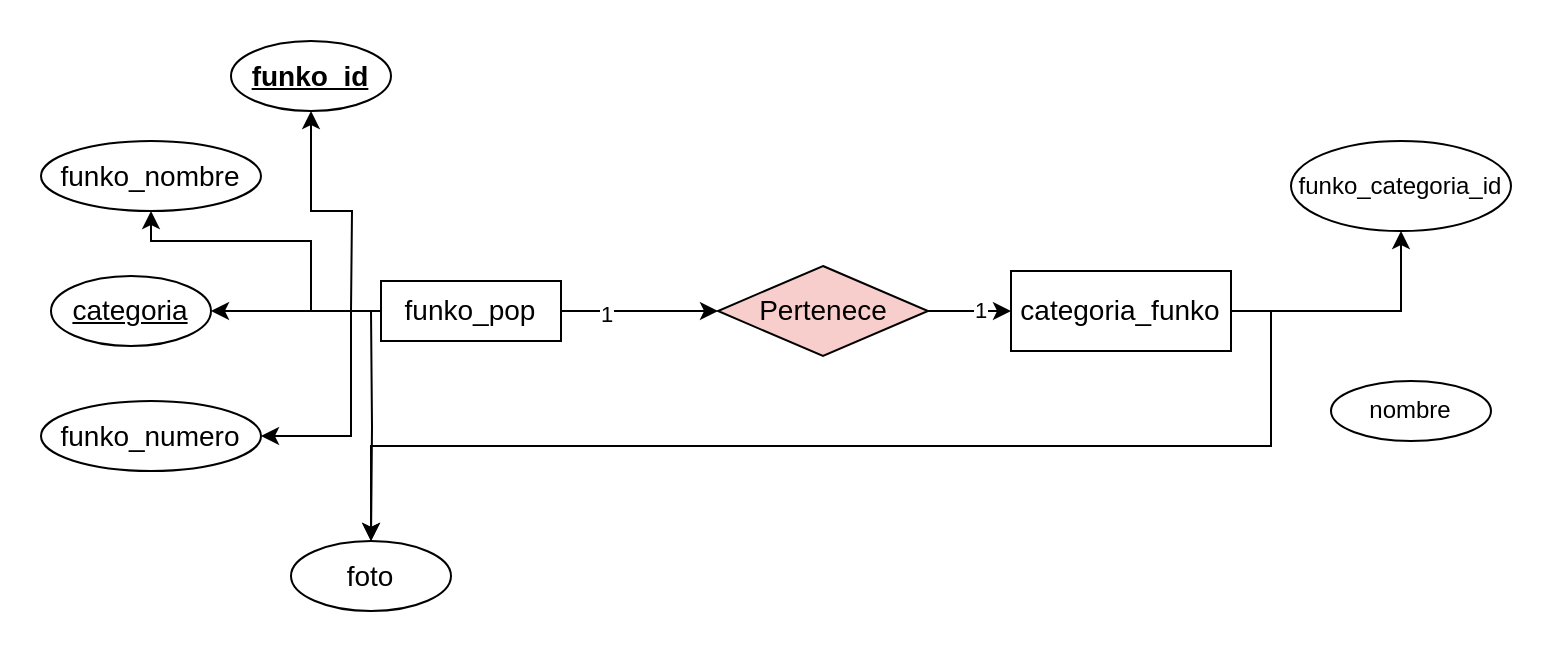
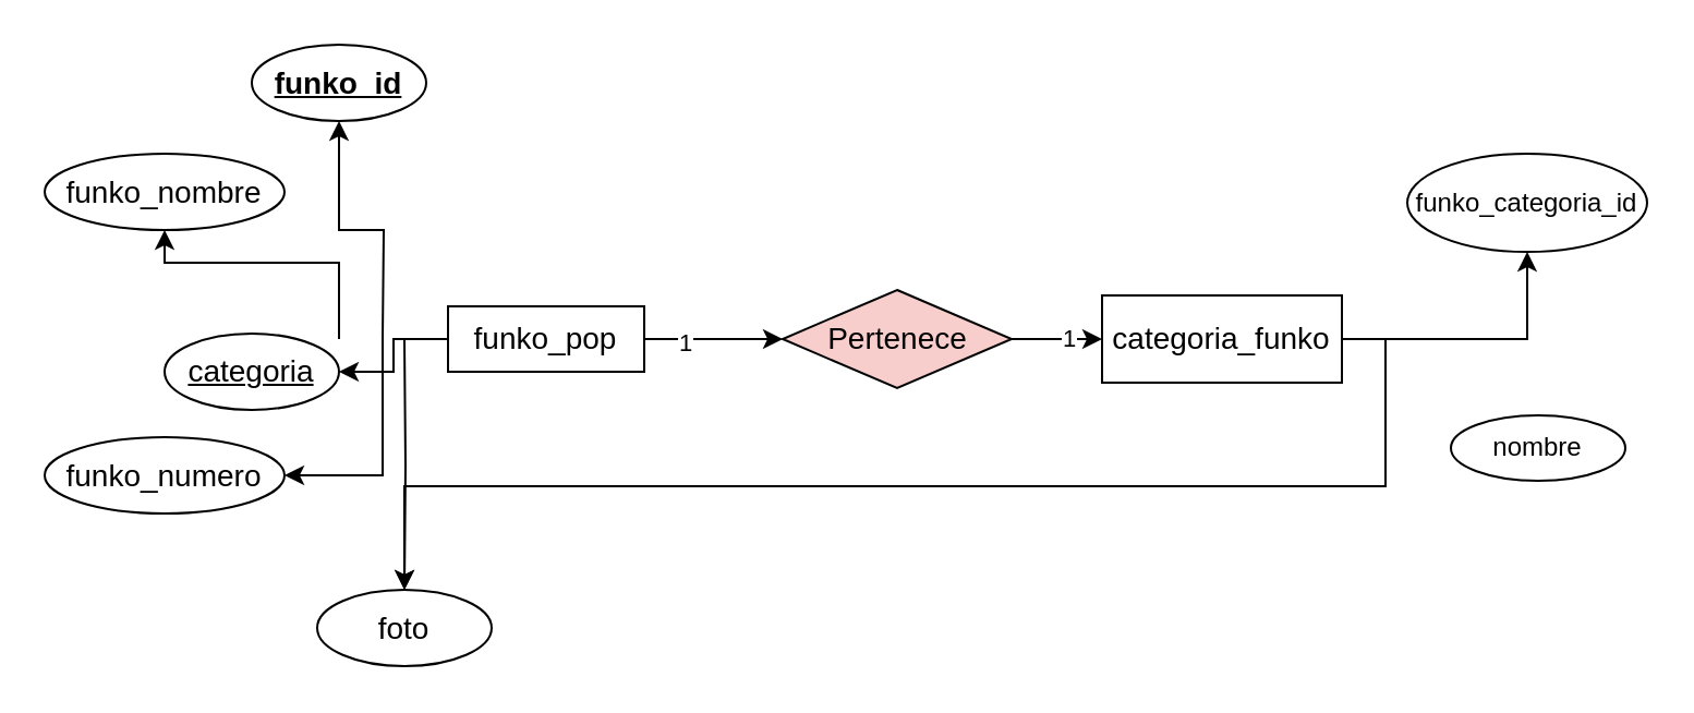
- <mxCell id="12" value="&lt;span style=&quot;font-size: 14px;&quot;&gt;&lt;u&gt;categoria&lt;/u&gt;&lt;/span&gt;" style="ellipse;whiteSpace=wrap;html=1;rounded=0;" vertex="1" parent="1"><mxGeometry x="25" y="137.5" width="80" height="35" as="geometry" /></mxCell>
+ <mxCell id="12" value="&lt;span style=&quot;font-size: 14px;&quot;&gt;&lt;u&gt;categoria&lt;/u&gt;&lt;/span&gt;" style="ellipse;whiteSpace=wrap;html=1;rounded=0;" vertex="1" parent="1"><mxGeometry x="75" y="152.5" width="80" height="35" as="geometry" /></mxCell>
- <mxCell id="9" value="&lt;font style=&quot;font-size: 14px;&quot;&gt;funko_pop&lt;/font&gt;" style="rounded=0;whiteSpace=wrap;html=1;" vertex="1" parent="1"><mxGeometry x="190" y="140" width="90" height="30" as="geometry" /></mxCell>
+ <mxCell id="9" value="&lt;font style=&quot;font-size: 14px;&quot;&gt;funko_pop&lt;/font&gt;" style="rounded=0;whiteSpace=wrap;html=1;" vertex="1" parent="1"><mxGeometry x="205" y="140" width="90" height="30" as="geometry" /></mxCell>
